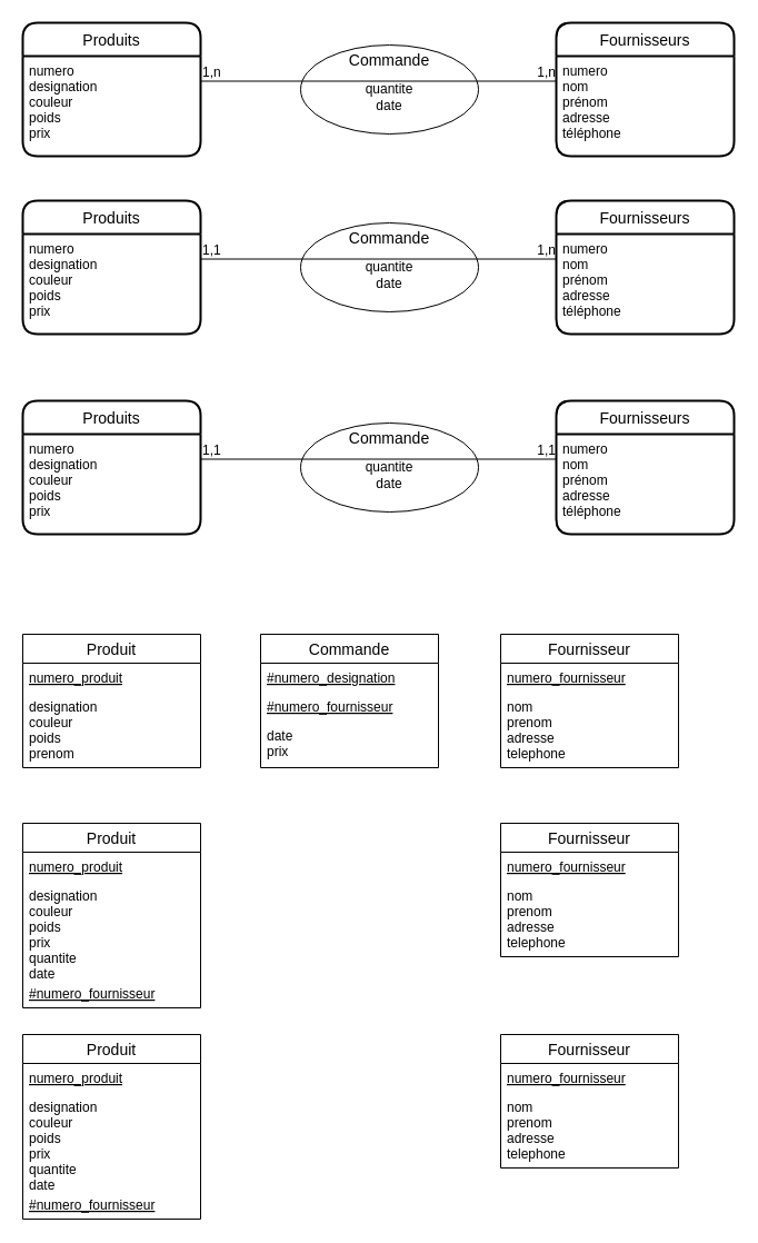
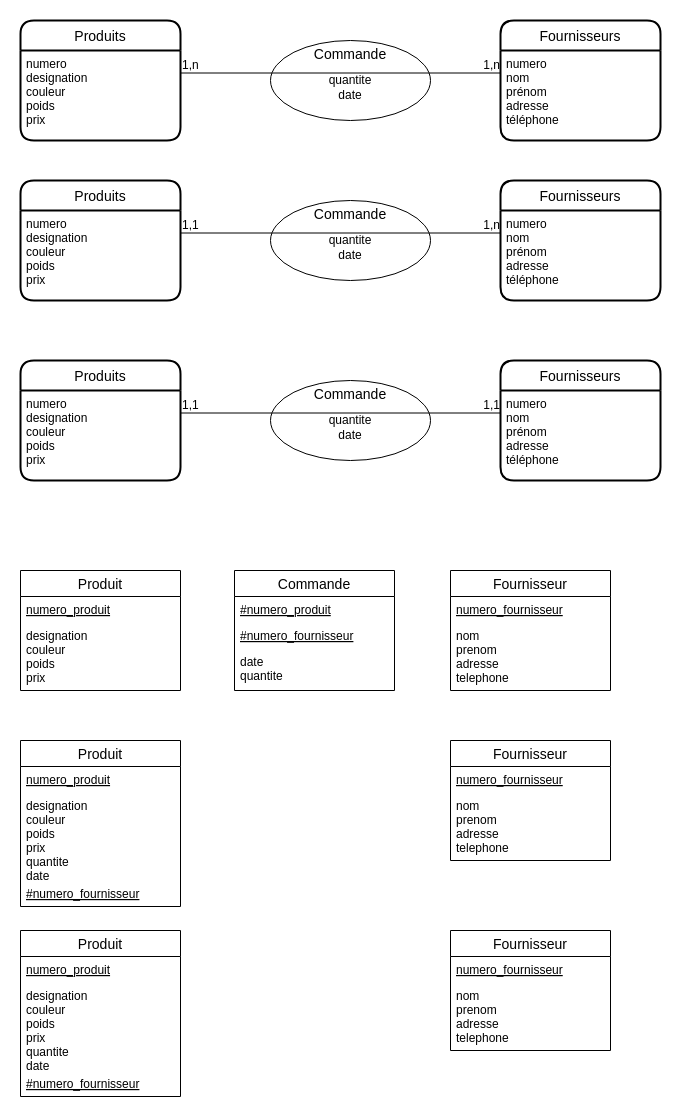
- <mxCell id="10" value="#numero_designation" style="text;strokeColor=none;fillColor=none;spacingLeft=4;spacingRight=4;overflow=hidden;rotatable=0;points=[[0,0.5],[1,0.5]];portConstraint=eastwest;fontSize=12;fontStyle=4" parent="9" vertex="1"><mxGeometry y="26" width="160" height="26" as="geometry" /></mxCell>
+ <mxCell id="10" value="#numero_produit" style="text;strokeColor=none;fillColor=none;spacingLeft=4;spacingRight=4;overflow=hidden;rotatable=0;points=[[0,0.5],[1,0.5]];portConstraint=eastwest;fontSize=12;fontStyle=4" parent="9" vertex="1"><mxGeometry y="26" width="160" height="26" as="geometry" /></mxCell>
- <mxCell id="8" value="designation&#10;couleur&#10;poids&#10;prenom&#10;" style="text;strokeColor=none;fillColor=none;spacingLeft=4;spacingRight=4;overflow=hidden;rotatable=0;points=[[0,0.5],[1,0.5]];portConstraint=eastwest;fontSize=12;" parent="6" vertex="1"><mxGeometry y="52" width="160" height="68" as="geometry" /></mxCell>
+ <mxCell id="8" value="designation&#10;couleur&#10;poids&#10;prix&#10;" style="text;strokeColor=none;fillColor=none;spacingLeft=4;spacingRight=4;overflow=hidden;rotatable=0;points=[[0,0.5],[1,0.5]];portConstraint=eastwest;fontSize=12;" parent="6" vertex="1"><mxGeometry y="52" width="160" height="68" as="geometry" /></mxCell>
- <mxCell id="12" value="date&#10;prix" style="text;strokeColor=none;fillColor=none;spacingLeft=4;spacingRight=4;overflow=hidden;rotatable=0;points=[[0,0.5],[1,0.5]];portConstraint=eastwest;fontSize=12;" parent="9" vertex="1"><mxGeometry y="78" width="160" height="42" as="geometry" /></mxCell>
+ <mxCell id="12" value="date&#10;quantite" style="text;strokeColor=none;fillColor=none;spacingLeft=4;spacingRight=4;overflow=hidden;rotatable=0;points=[[0,0.5],[1,0.5]];portConstraint=eastwest;fontSize=12;" parent="9" vertex="1"><mxGeometry y="78" width="160" height="42" as="geometry" /></mxCell>
